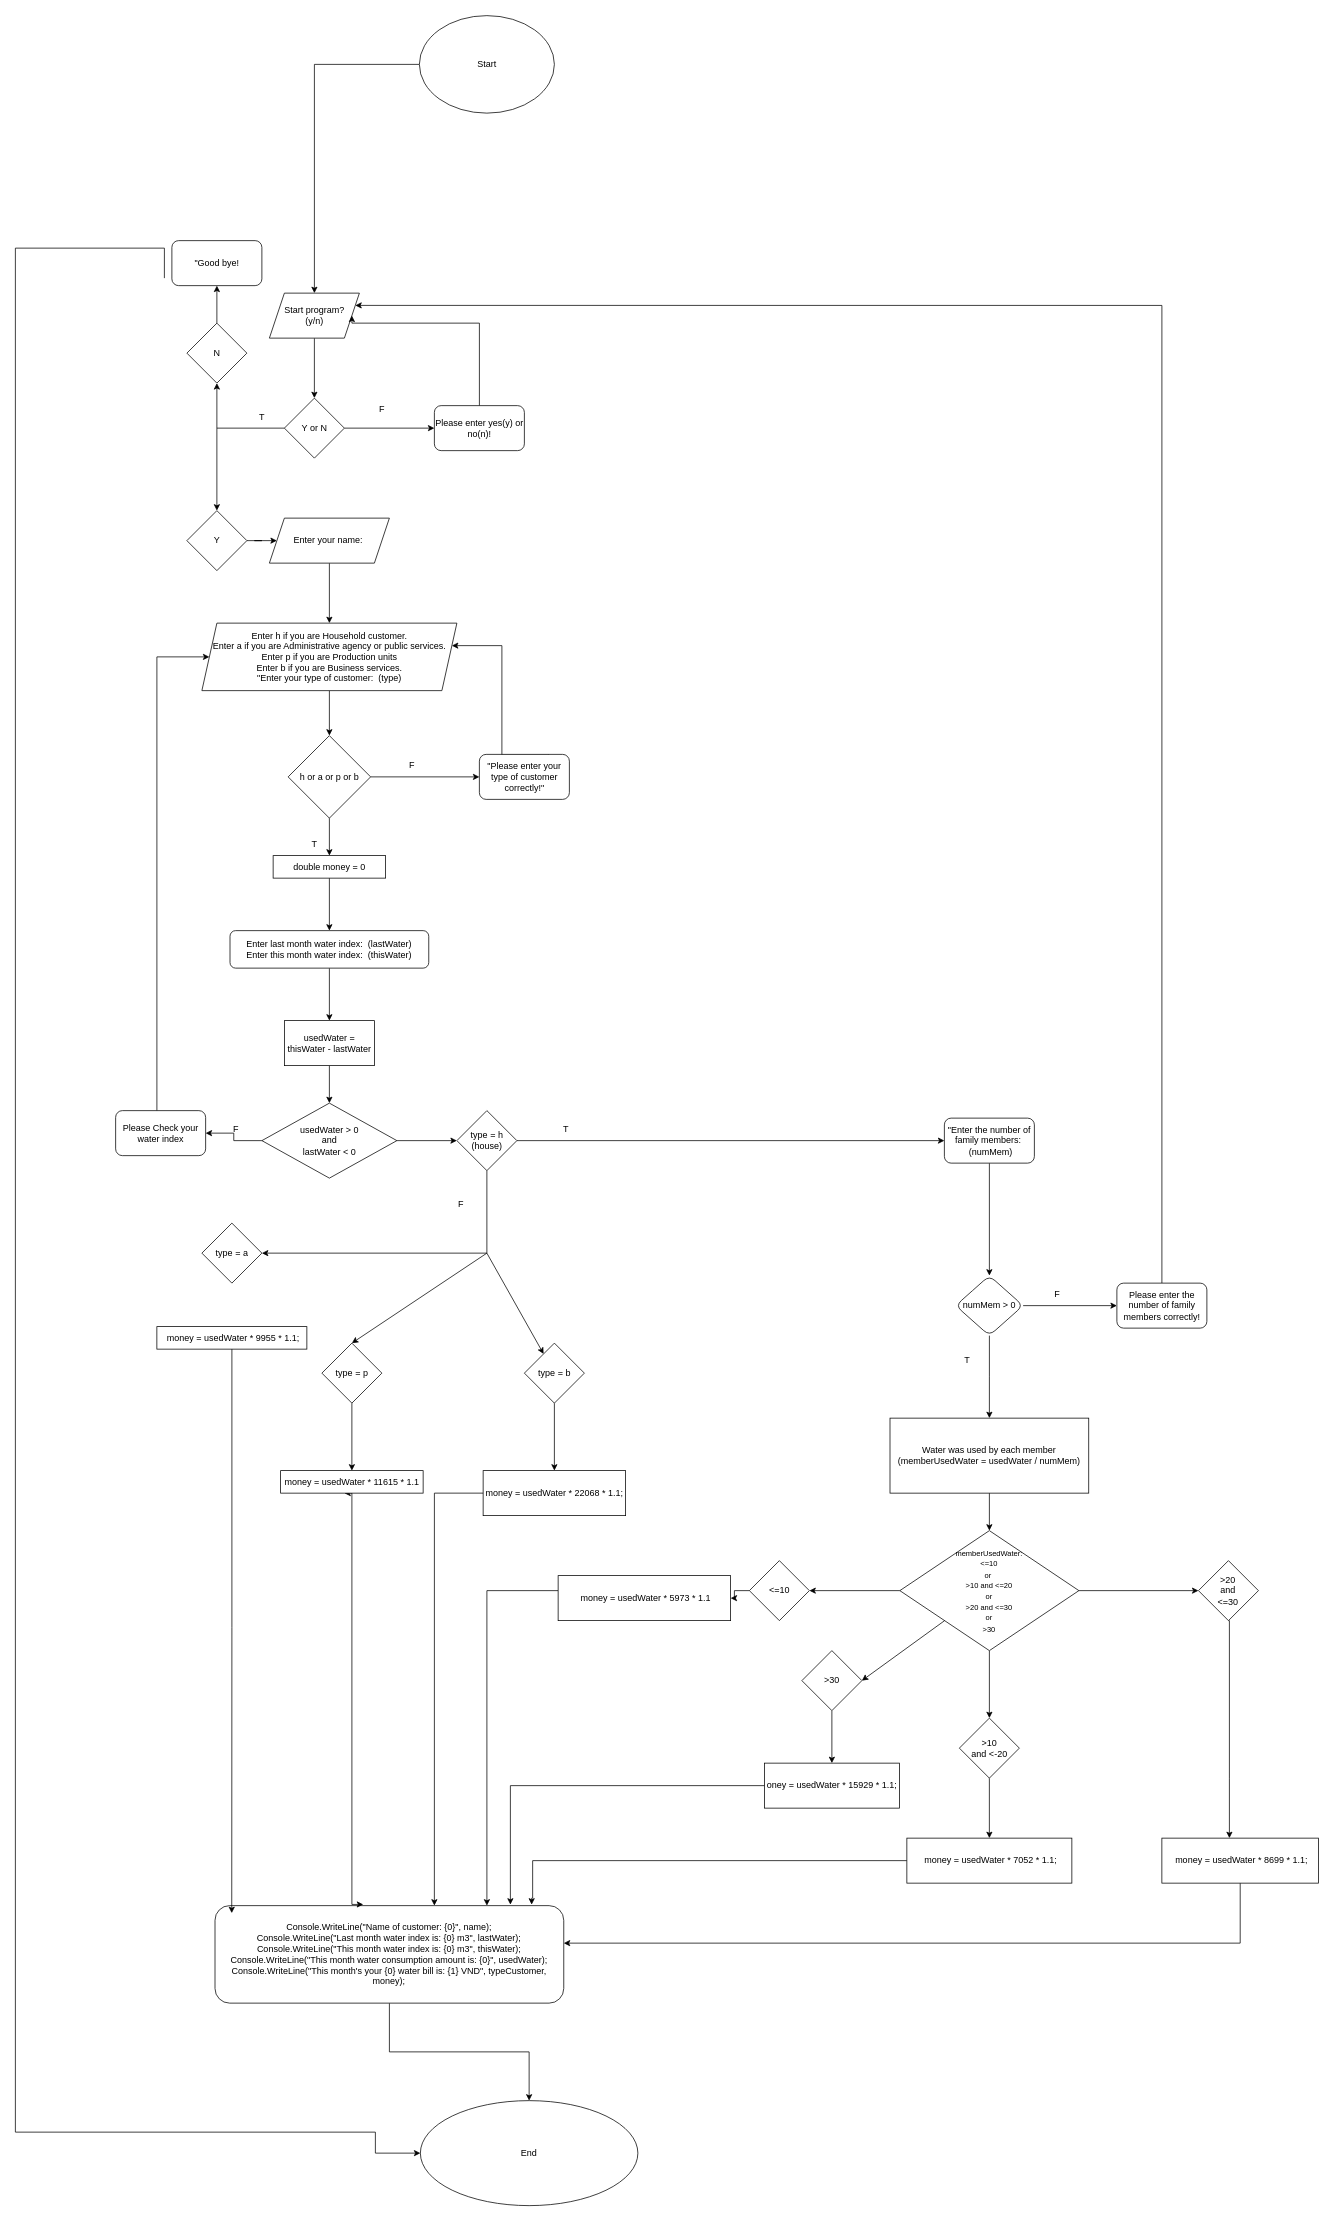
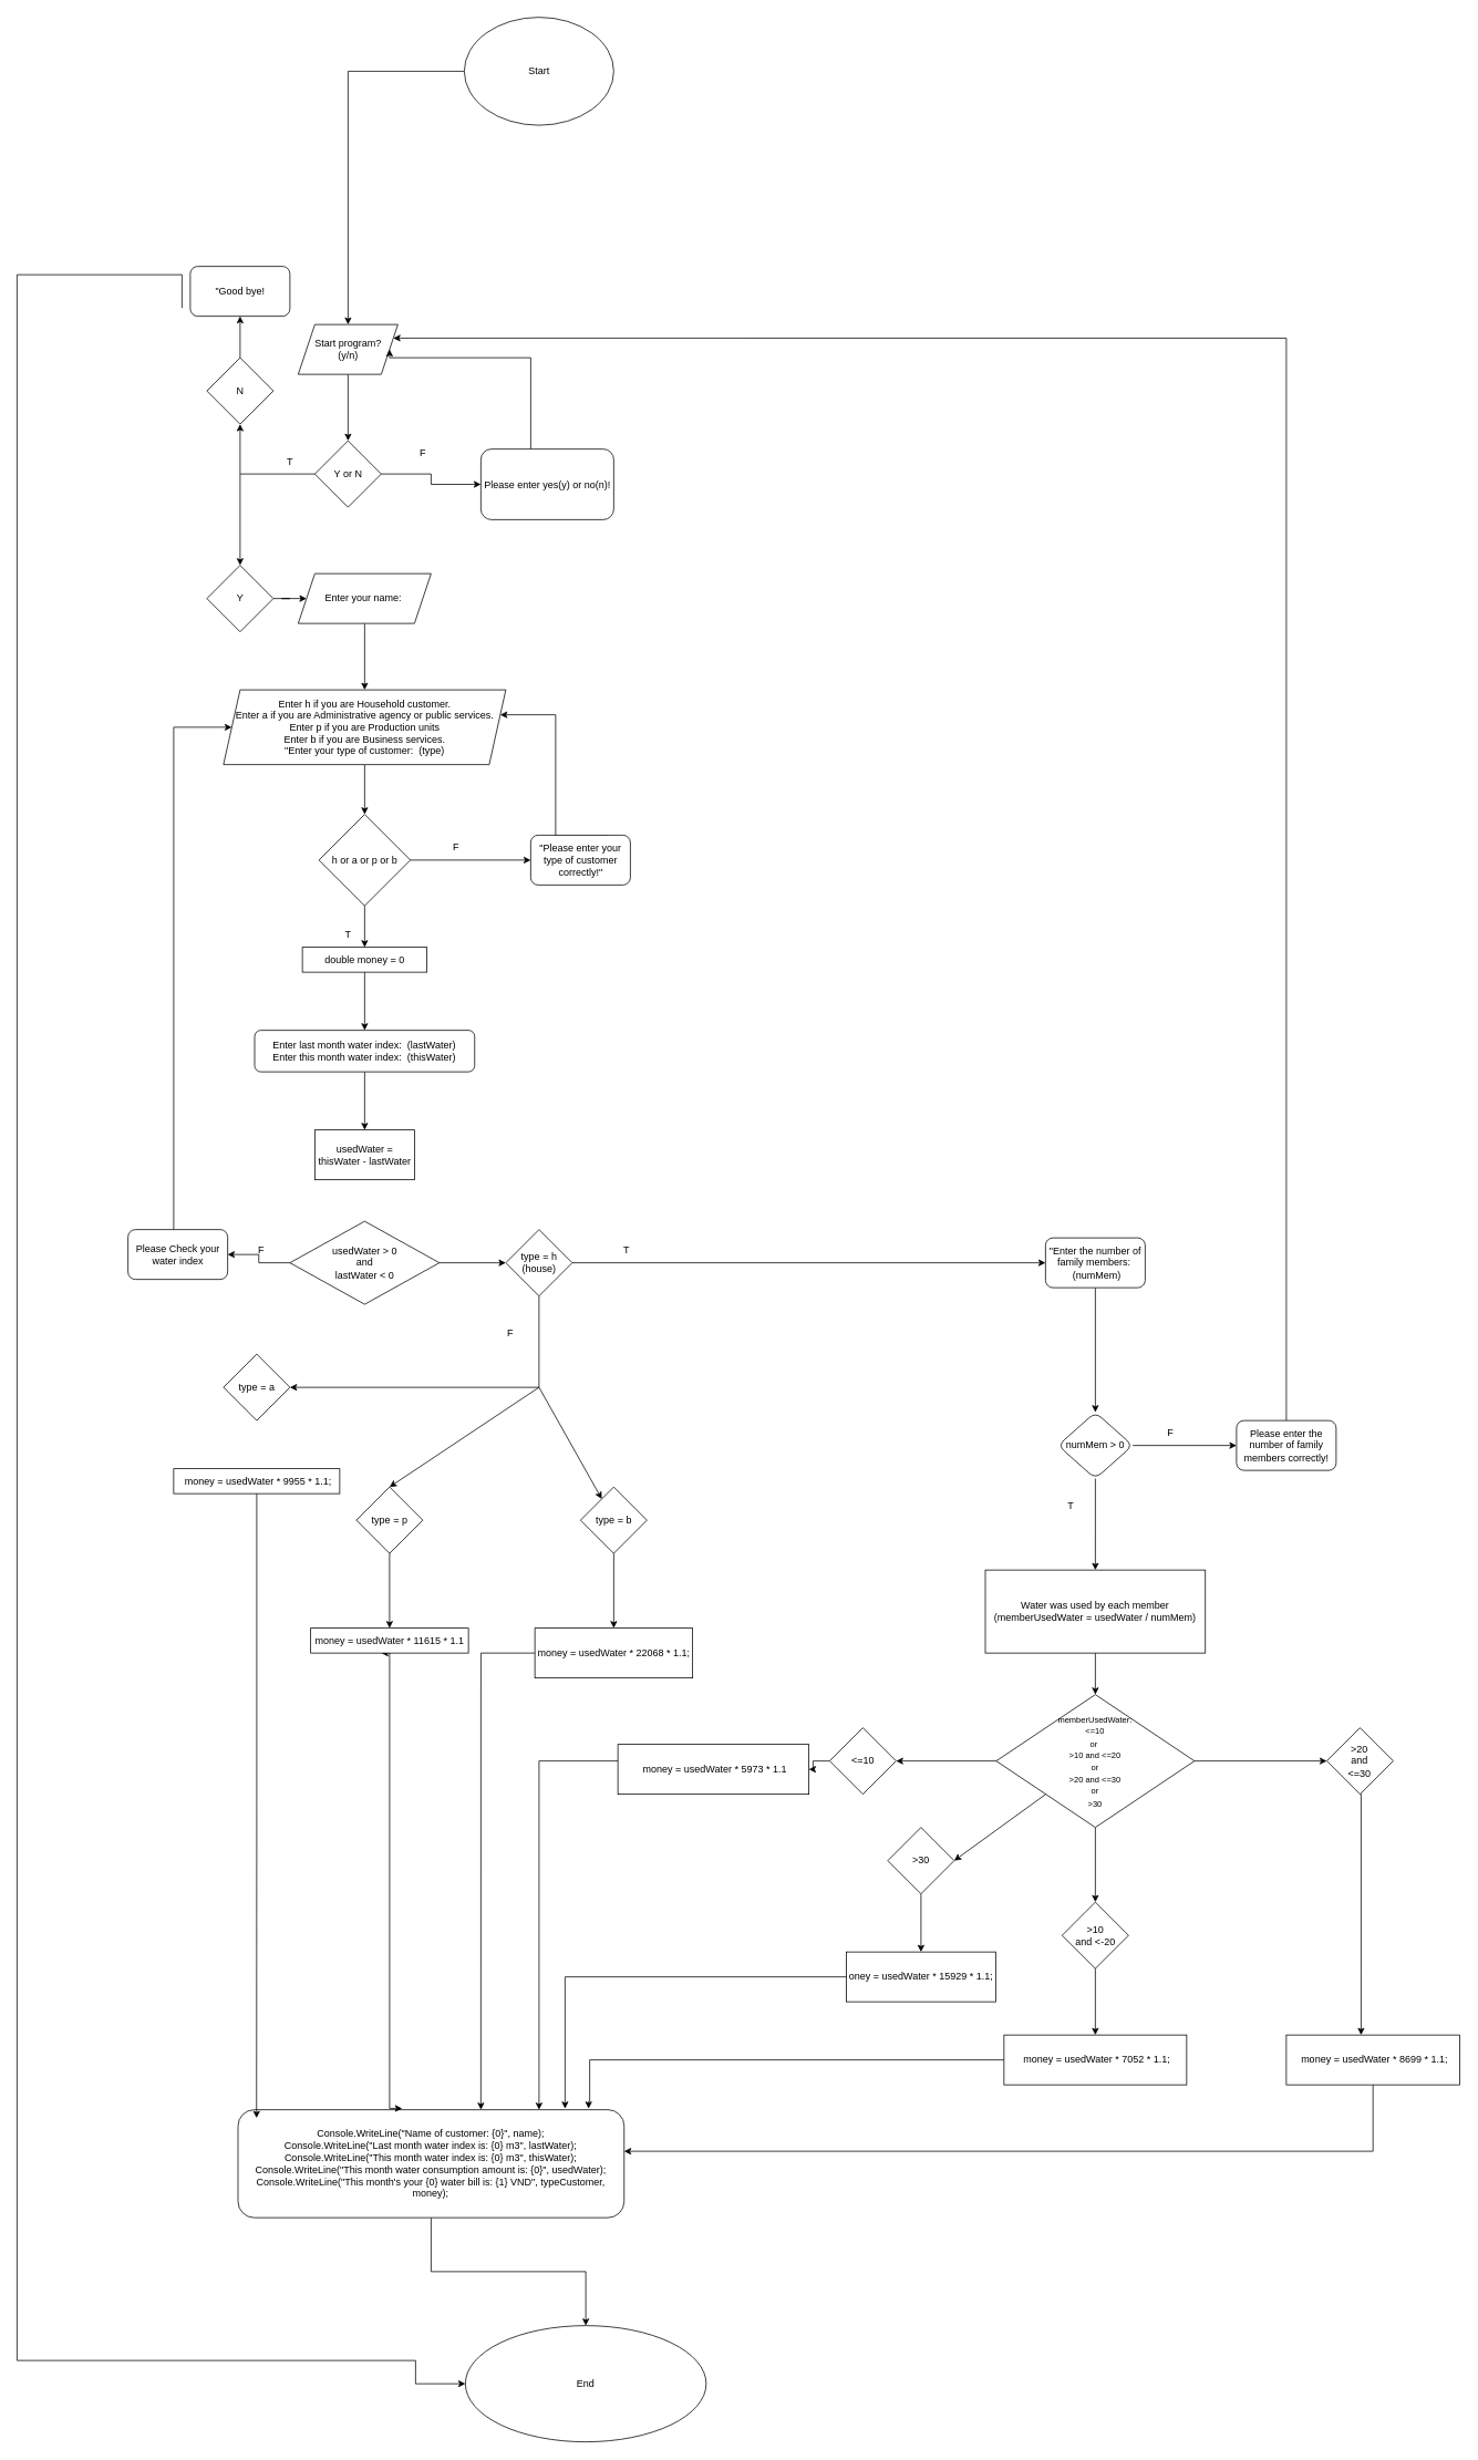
- <mxCell id="9" value="Please enter yes(y) or no(n)!" style="rounded=1;whiteSpace=wrap;html=1;" vertex="1" parent="1"><mxGeometry x="578.67" y="540" width="120" height="60" as="geometry" /></mxCell>
+ <mxCell id="9" value="Please enter yes(y) or no(n)!" style="rounded=1;whiteSpace=wrap;html=1;" vertex="1" parent="1"><mxGeometry x="578.67" y="540" width="160" height="85" as="geometry" /></mxCell>
- <mxCell id="35" value="" style="edgeStyle=orthogonalEdgeStyle;rounded=0;orthogonalLoop=1;jettySize=auto;html=1;" edge="1" parent="1" source="36" target="39"><mxGeometry relative="1" as="geometry" /></mxCell>
